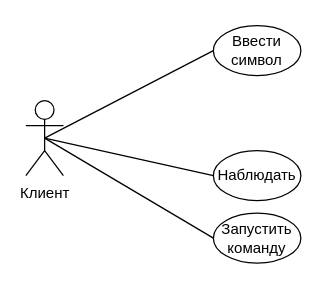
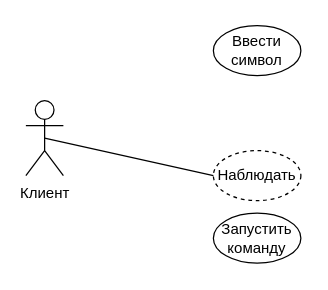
- <mxCell id="6" value="" style="endArrow=none;html=1;rounded=0;entryX=0;entryY=0.5;entryDx=0;entryDy=0;exitX=0.5;exitY=0.5;exitDx=0;exitDy=0;exitPerimeter=0;" edge="1" parent="1" source="2" target="3"><mxGeometry width="50" height="50" relative="1" as="geometry"><mxPoint x="120" y="140" as="sourcePoint" /><mxPoint x="170" y="90" as="targetPoint" /></mxGeometry></mxCell>
- <mxCell id="4" value="Наблюдать " style="ellipse;whiteSpace=wrap;html=1;" vertex="1" parent="1"><mxGeometry x="170" y="120" width="70" height="40" as="geometry" /></mxCell>
+ <mxCell id="4" value="Наблюдать " style="ellipse;whiteSpace=wrap;html=1;dashed=1;" vertex="1" parent="1"><mxGeometry x="170" y="120" width="70" height="40" as="geometry" /></mxCell>
- <mxCell id="8" value="" style="endArrow=none;html=1;rounded=0;exitX=0.5;exitY=0.5;exitDx=0;exitDy=0;exitPerimeter=0;entryX=0;entryY=0.5;entryDx=0;entryDy=0;" edge="1" parent="1" source="2" target="5"><mxGeometry width="50" height="50" relative="1" as="geometry"><mxPoint x="120" y="140" as="sourcePoint" /><mxPoint x="170" y="90" as="targetPoint" /></mxGeometry></mxCell>
